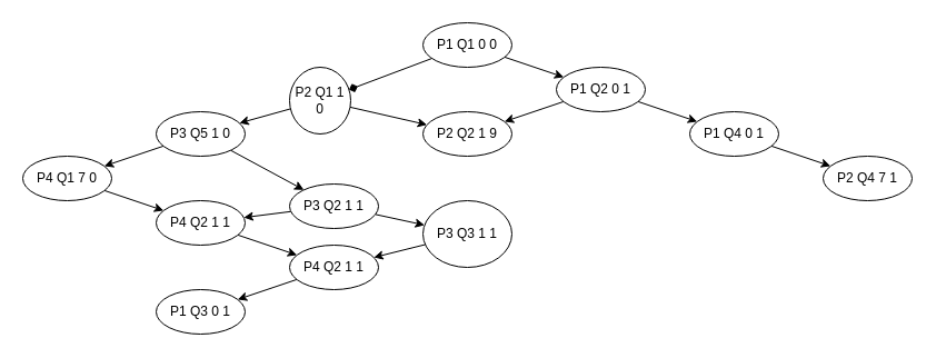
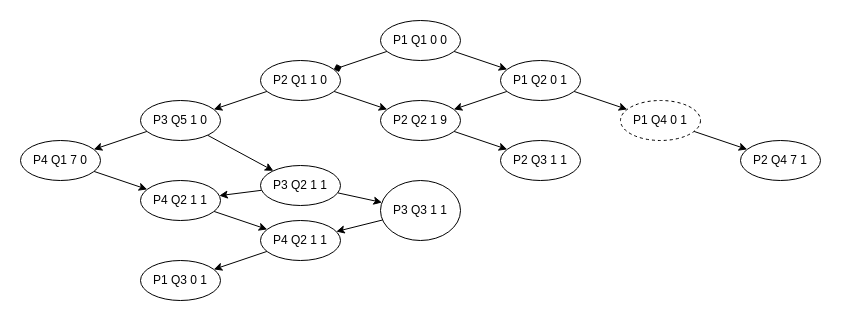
- <mxCell id="7" value="P2 Q1 1 0" style="ellipse;whiteSpace=wrap;html=1;" parent="1" vertex="1"><mxGeometry x="260" y="60" width="55" height="60" as="geometry" /></mxCell>
+ <mxCell id="7" value="P2 Q1 1 0" style="ellipse;whiteSpace=wrap;html=1;" parent="1" vertex="1"><mxGeometry x="260" y="60" width="80" height="40" as="geometry" /></mxCell>
- <mxCell id="22" value="P1 Q4 0 1" style="ellipse;whiteSpace=wrap;html=1;" parent="1" vertex="1"><mxGeometry x="620" y="100" width="80" height="40" as="geometry" /></mxCell>
+ <mxCell id="22" value="P1 Q4 0 1" style="ellipse;whiteSpace=wrap;html=1;dashed=1;" parent="1" vertex="1"><mxGeometry x="620" y="100" width="80" height="40" as="geometry" /></mxCell>
+ <mxCell id="11" value="" style="edgeStyle=none;html=1;" parent="1" source="12" target="24" edge="1"><mxGeometry relative="1" as="geometry" /></mxCell>
+ <mxCell id="24" value="P2 Q3 1 1" style="ellipse;whiteSpace=wrap;html=1;" parent="1" vertex="1"><mxGeometry x="500" y="140" width="80" height="40" as="geometry" /></mxCell>
